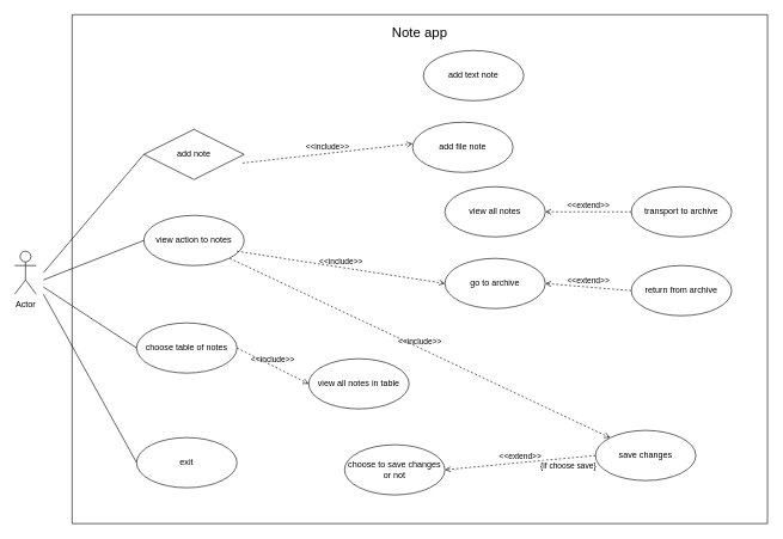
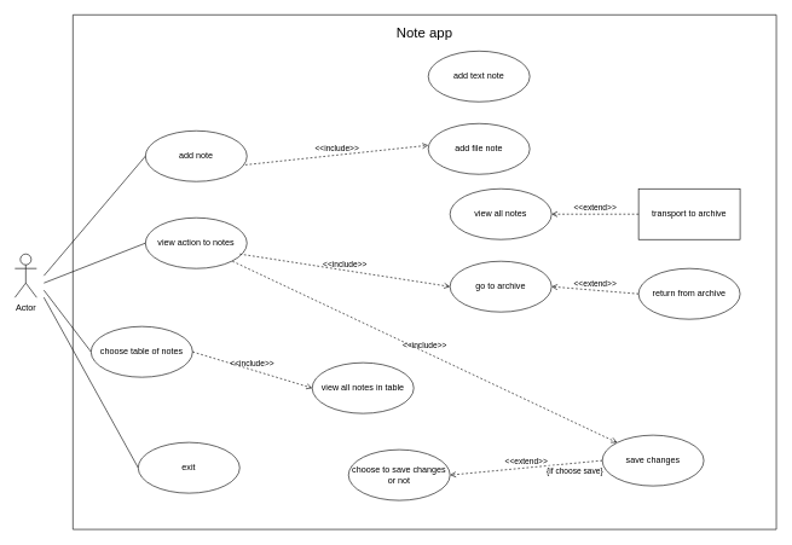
- <mxCell id="21" value="add file note" style="ellipse;whiteSpace=wrap;html=1;" parent="20" vertex="1"><mxGeometry x="475" y="150" width="140" height="70" as="geometry" /></mxCell>
+ <mxCell id="21" value="add file note" style="ellipse;whiteSpace=wrap;html=1;" parent="20" vertex="1"><mxGeometry x="490" y="150" width="140" height="70" as="geometry" /></mxCell>
- <mxCell id="3" value="add note" style="rhombus;whiteSpace=wrap;html=1;" parent="1" vertex="1"><mxGeometry x="200" y="180" width="140" height="70" as="geometry" /></mxCell>
+ <mxCell id="3" value="add note" style="ellipse;whiteSpace=wrap;html=1;" parent="1" vertex="1"><mxGeometry x="200" y="180" width="140" height="70" as="geometry" /></mxCell>
- <mxCell id="26" value="transport to archive" style="ellipse;whiteSpace=wrap;html=1;" parent="20" vertex="1"><mxGeometry x="780" y="240" width="140" height="70" as="geometry" /></mxCell>
+ <mxCell id="26" value="transport to archive" style="whiteSpace=wrap;html=1;rounded=0;" parent="20" vertex="1"><mxGeometry x="780" y="240" width="140" height="70" as="geometry" /></mxCell>
- <mxCell id="8" value="choose table of notes" style="ellipse;whiteSpace=wrap;html=1;" parent="1" vertex="1"><mxGeometry x="190" y="450" width="140" height="70" as="geometry" /></mxCell>
+ <mxCell id="8" value="choose table of notes" style="ellipse;whiteSpace=wrap;html=1;" parent="1" vertex="1"><mxGeometry x="125" y="450" width="140" height="70" as="geometry" /></mxCell>
